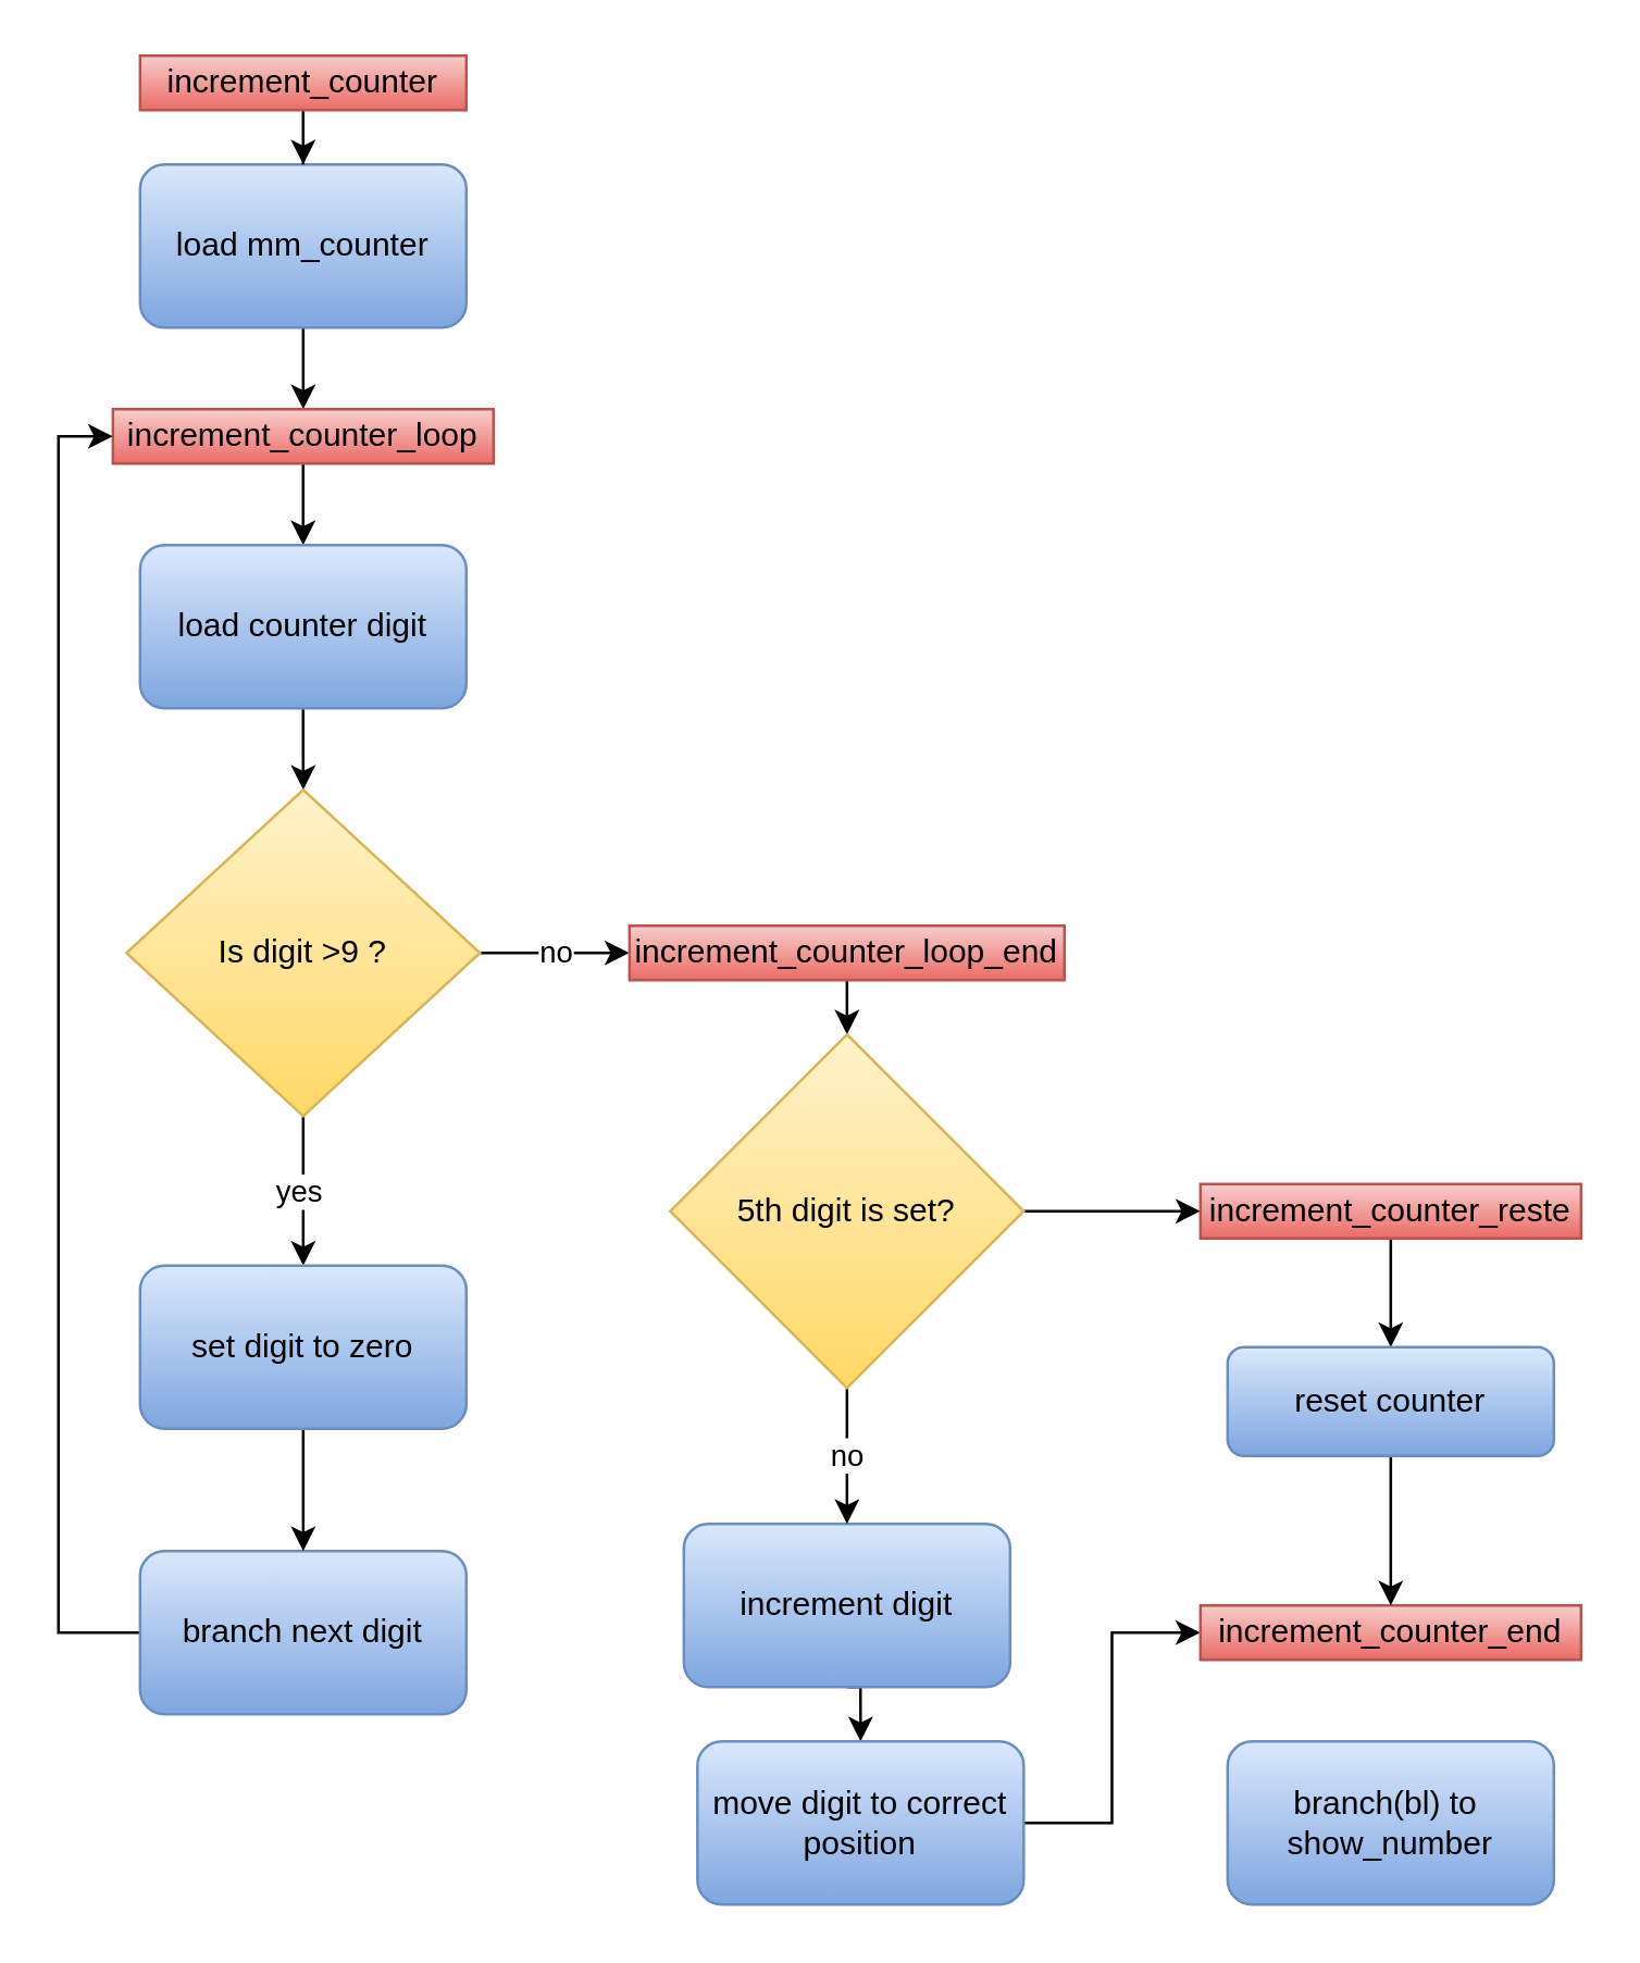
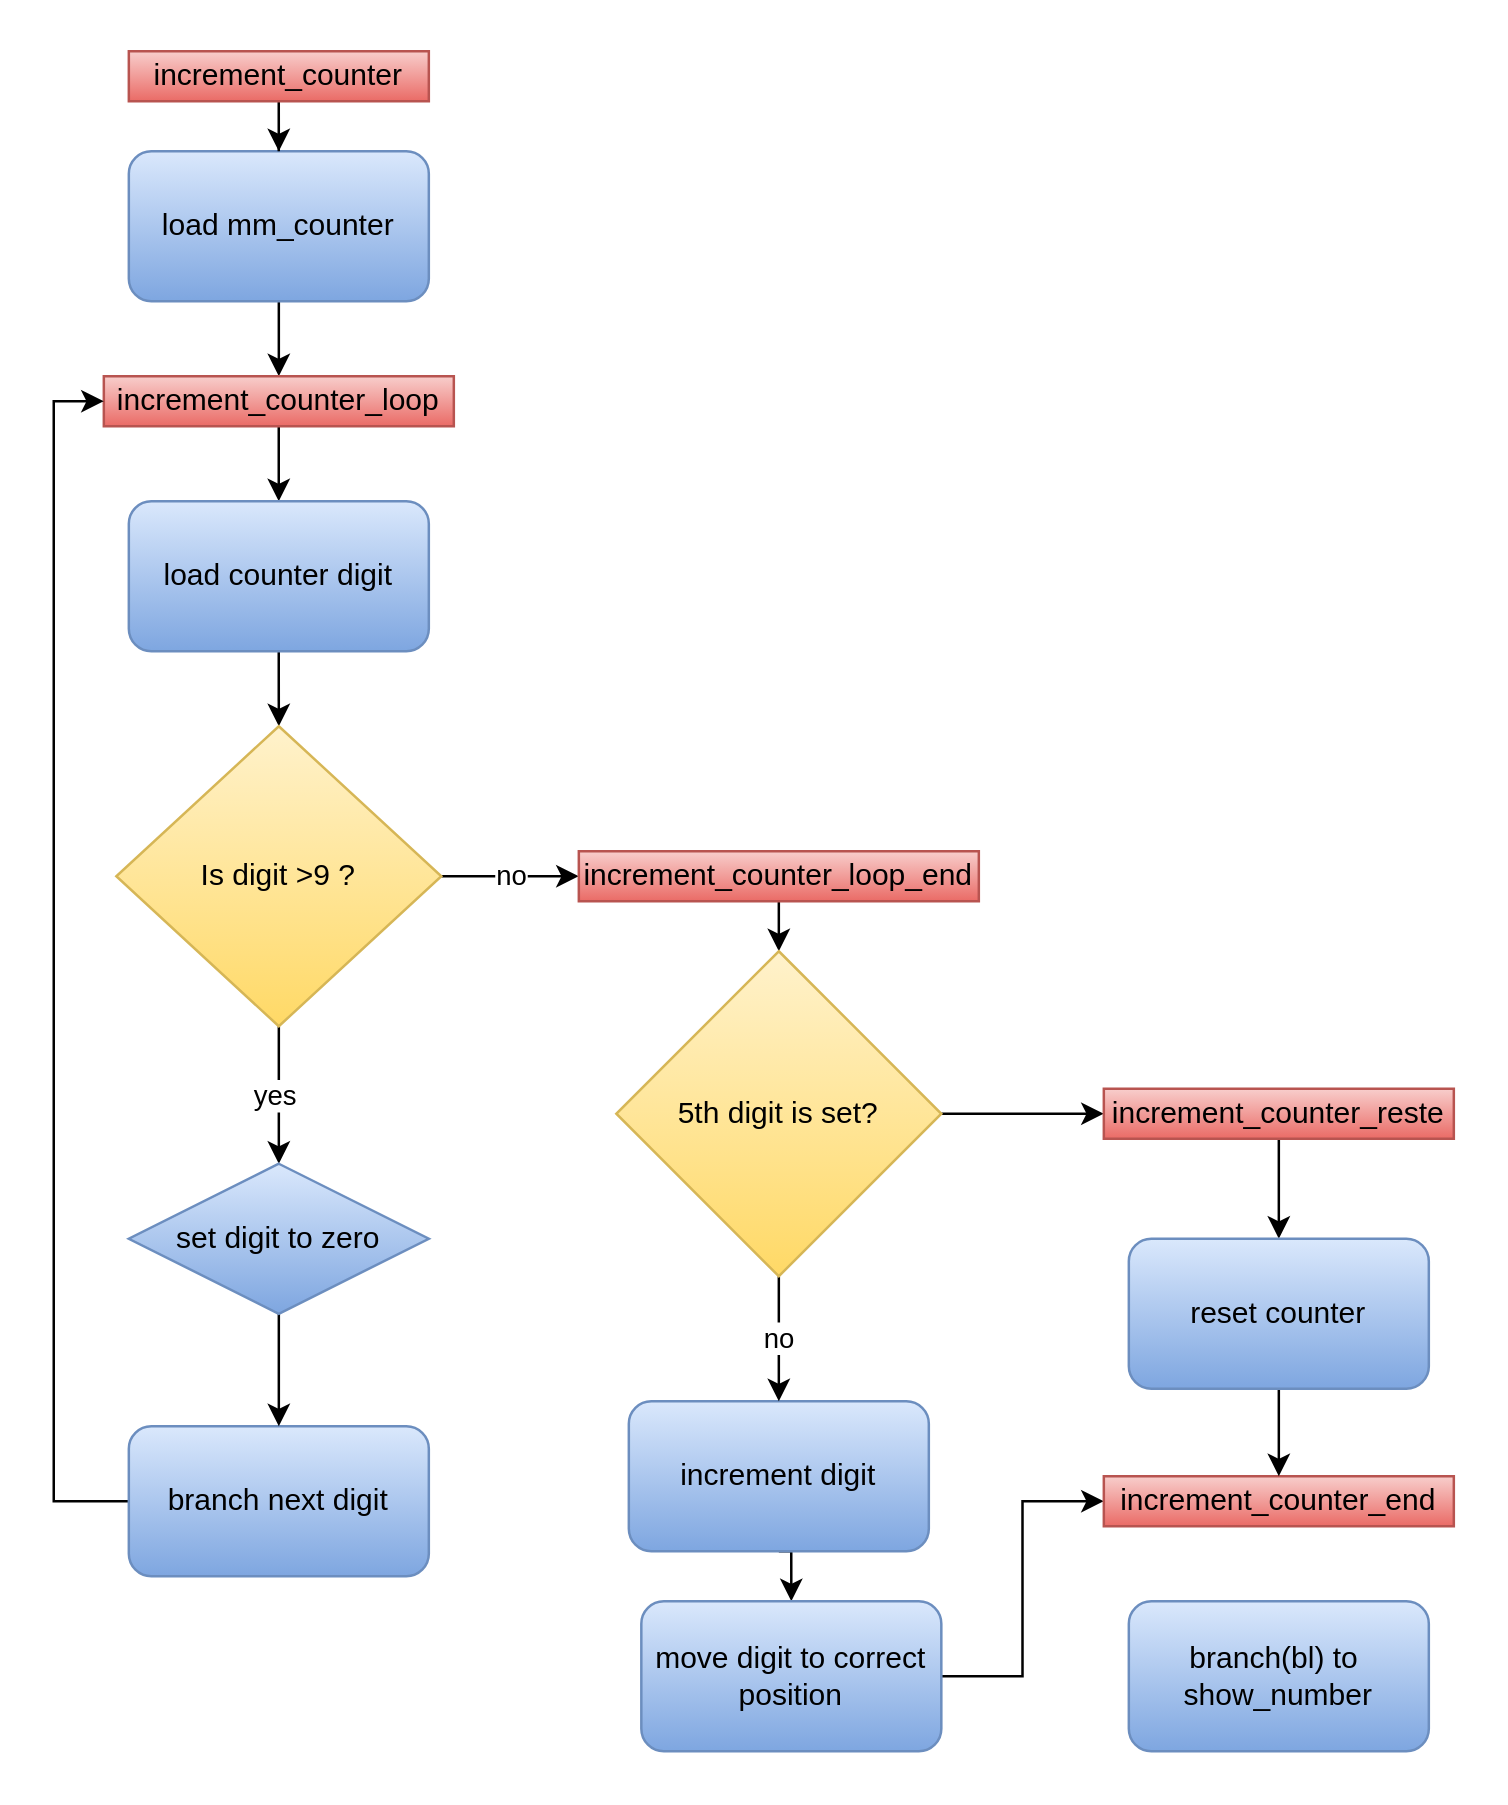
- <mxCell id="18" value="set digit to zero" style="rounded=1;whiteSpace=wrap;html=1;gradientColor=#7ea6e0;fillColor=#dae8fc;strokeColor=#6c8ebf;" vertex="1" parent="1"><mxGeometry x="50.93" y="465" width="120" height="60" as="geometry" /></mxCell>
+ <mxCell id="18" value="set digit to zero" style="rhombus;whiteSpace=wrap;html=1;gradientColor=#7ea6e0;fillColor=#dae8fc;strokeColor=#6c8ebf;" vertex="1" parent="1"><mxGeometry x="50.93" y="465" width="120" height="60" as="geometry" /></mxCell>
- <mxCell id="30" value="reset counter" style="rounded=1;whiteSpace=wrap;html=1;gradientColor=#7ea6e0;fillColor=#dae8fc;strokeColor=#6c8ebf;" vertex="1" parent="1"><mxGeometry x="450.93" y="495" width="120" height="40" as="geometry" /></mxCell>
+ <mxCell id="30" value="reset counter" style="rounded=1;whiteSpace=wrap;html=1;gradientColor=#7ea6e0;fillColor=#dae8fc;strokeColor=#6c8ebf;" vertex="1" parent="1"><mxGeometry x="450.93" y="495" width="120" height="60" as="geometry" /></mxCell>
